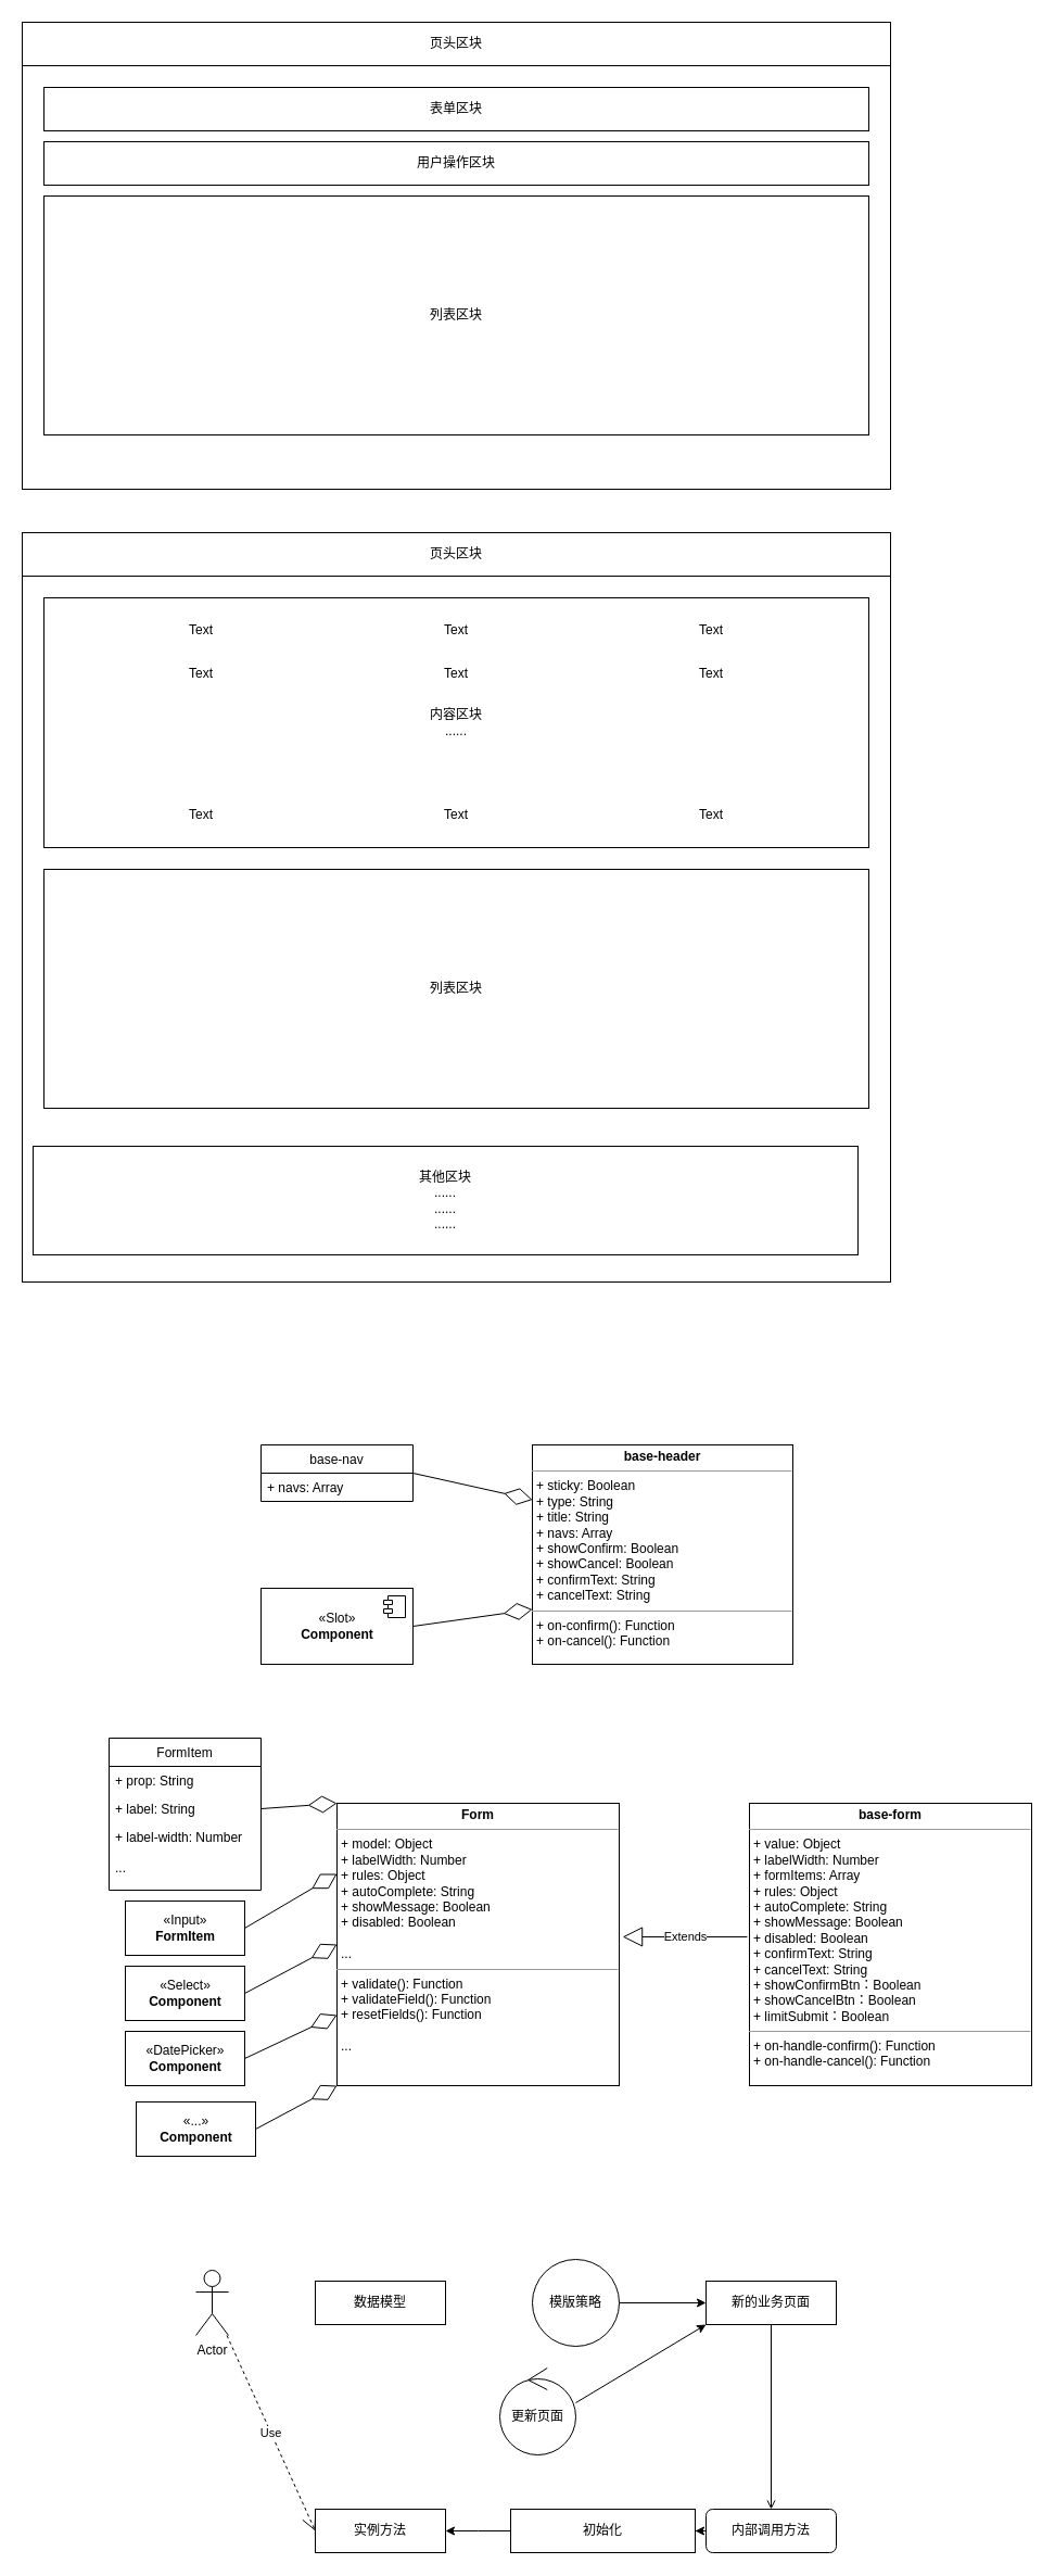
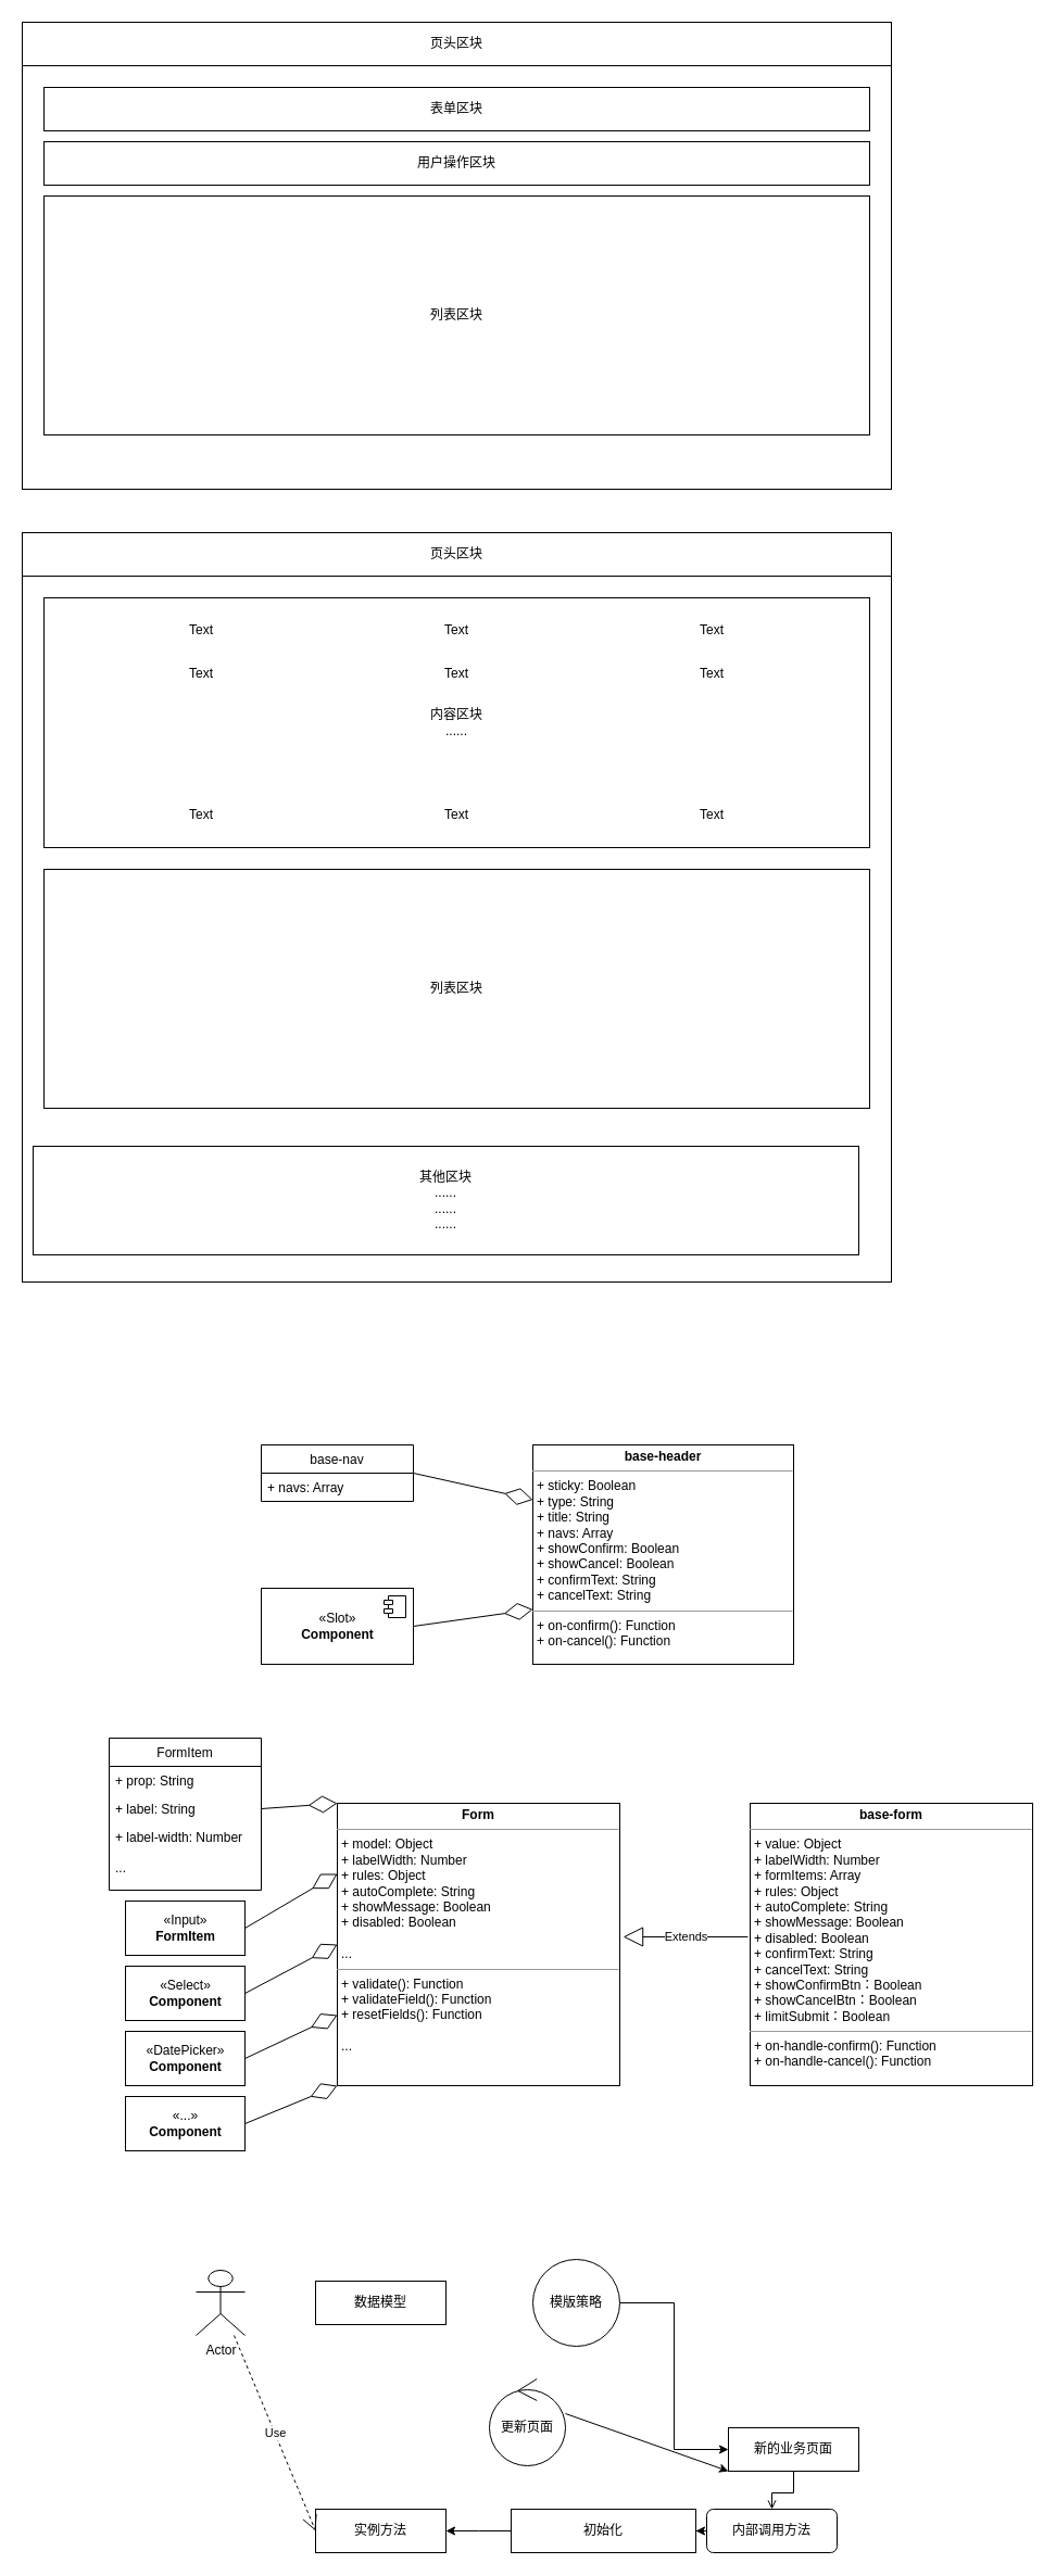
- <mxCell id="37" value="«...»&lt;br&gt;&lt;b&gt;Component&lt;/b&gt;" style="html=1;" parent="1" vertex="1"><mxGeometry x="125" y="1935" width="110" height="50" as="geometry" /></mxCell>
+ <mxCell id="37" value="«...»&lt;br&gt;&lt;b&gt;Component&lt;/b&gt;" style="html=1;" parent="1" vertex="1"><mxGeometry x="115" y="1930" width="110" height="50" as="geometry" /></mxCell>
- <mxCell id="47" value="Actor" style="shape=umlActor;verticalLabelPosition=bottom;verticalAlign=top;html=1;outlineConnect=0;" vertex="1" parent="1"><mxGeometry x="180" y="2090" width="30" height="60" as="geometry" /></mxCell>
+ <mxCell id="47" value="Actor" style="shape=umlActor;verticalLabelPosition=bottom;verticalAlign=top;html=1;outlineConnect=0;" vertex="1" parent="1"><mxGeometry x="180" y="2090" width="45" height="60" as="geometry" /></mxCell>
- <mxCell id="49" value="新的业务页面" style="rounded=0;whiteSpace=wrap;html=1;" vertex="1" parent="1"><mxGeometry x="650" y="2100" width="120" height="40" as="geometry" /></mxCell>
+ <mxCell id="49" value="新的业务页面" style="rounded=0;whiteSpace=wrap;html=1;" vertex="1" parent="1"><mxGeometry x="670" y="2235" width="120" height="40" as="geometry" /></mxCell>
- <mxCell id="56" value="更新页面" style="ellipse;shape=umlControl;whiteSpace=wrap;html=1;" vertex="1" parent="1"><mxGeometry x="460" y="2180" width="70" height="80" as="geometry" /></mxCell>
+ <mxCell id="56" value="更新页面" style="ellipse;shape=umlControl;whiteSpace=wrap;html=1;" vertex="1" parent="1"><mxGeometry x="450" y="2190" width="70" height="80" as="geometry" /></mxCell>
